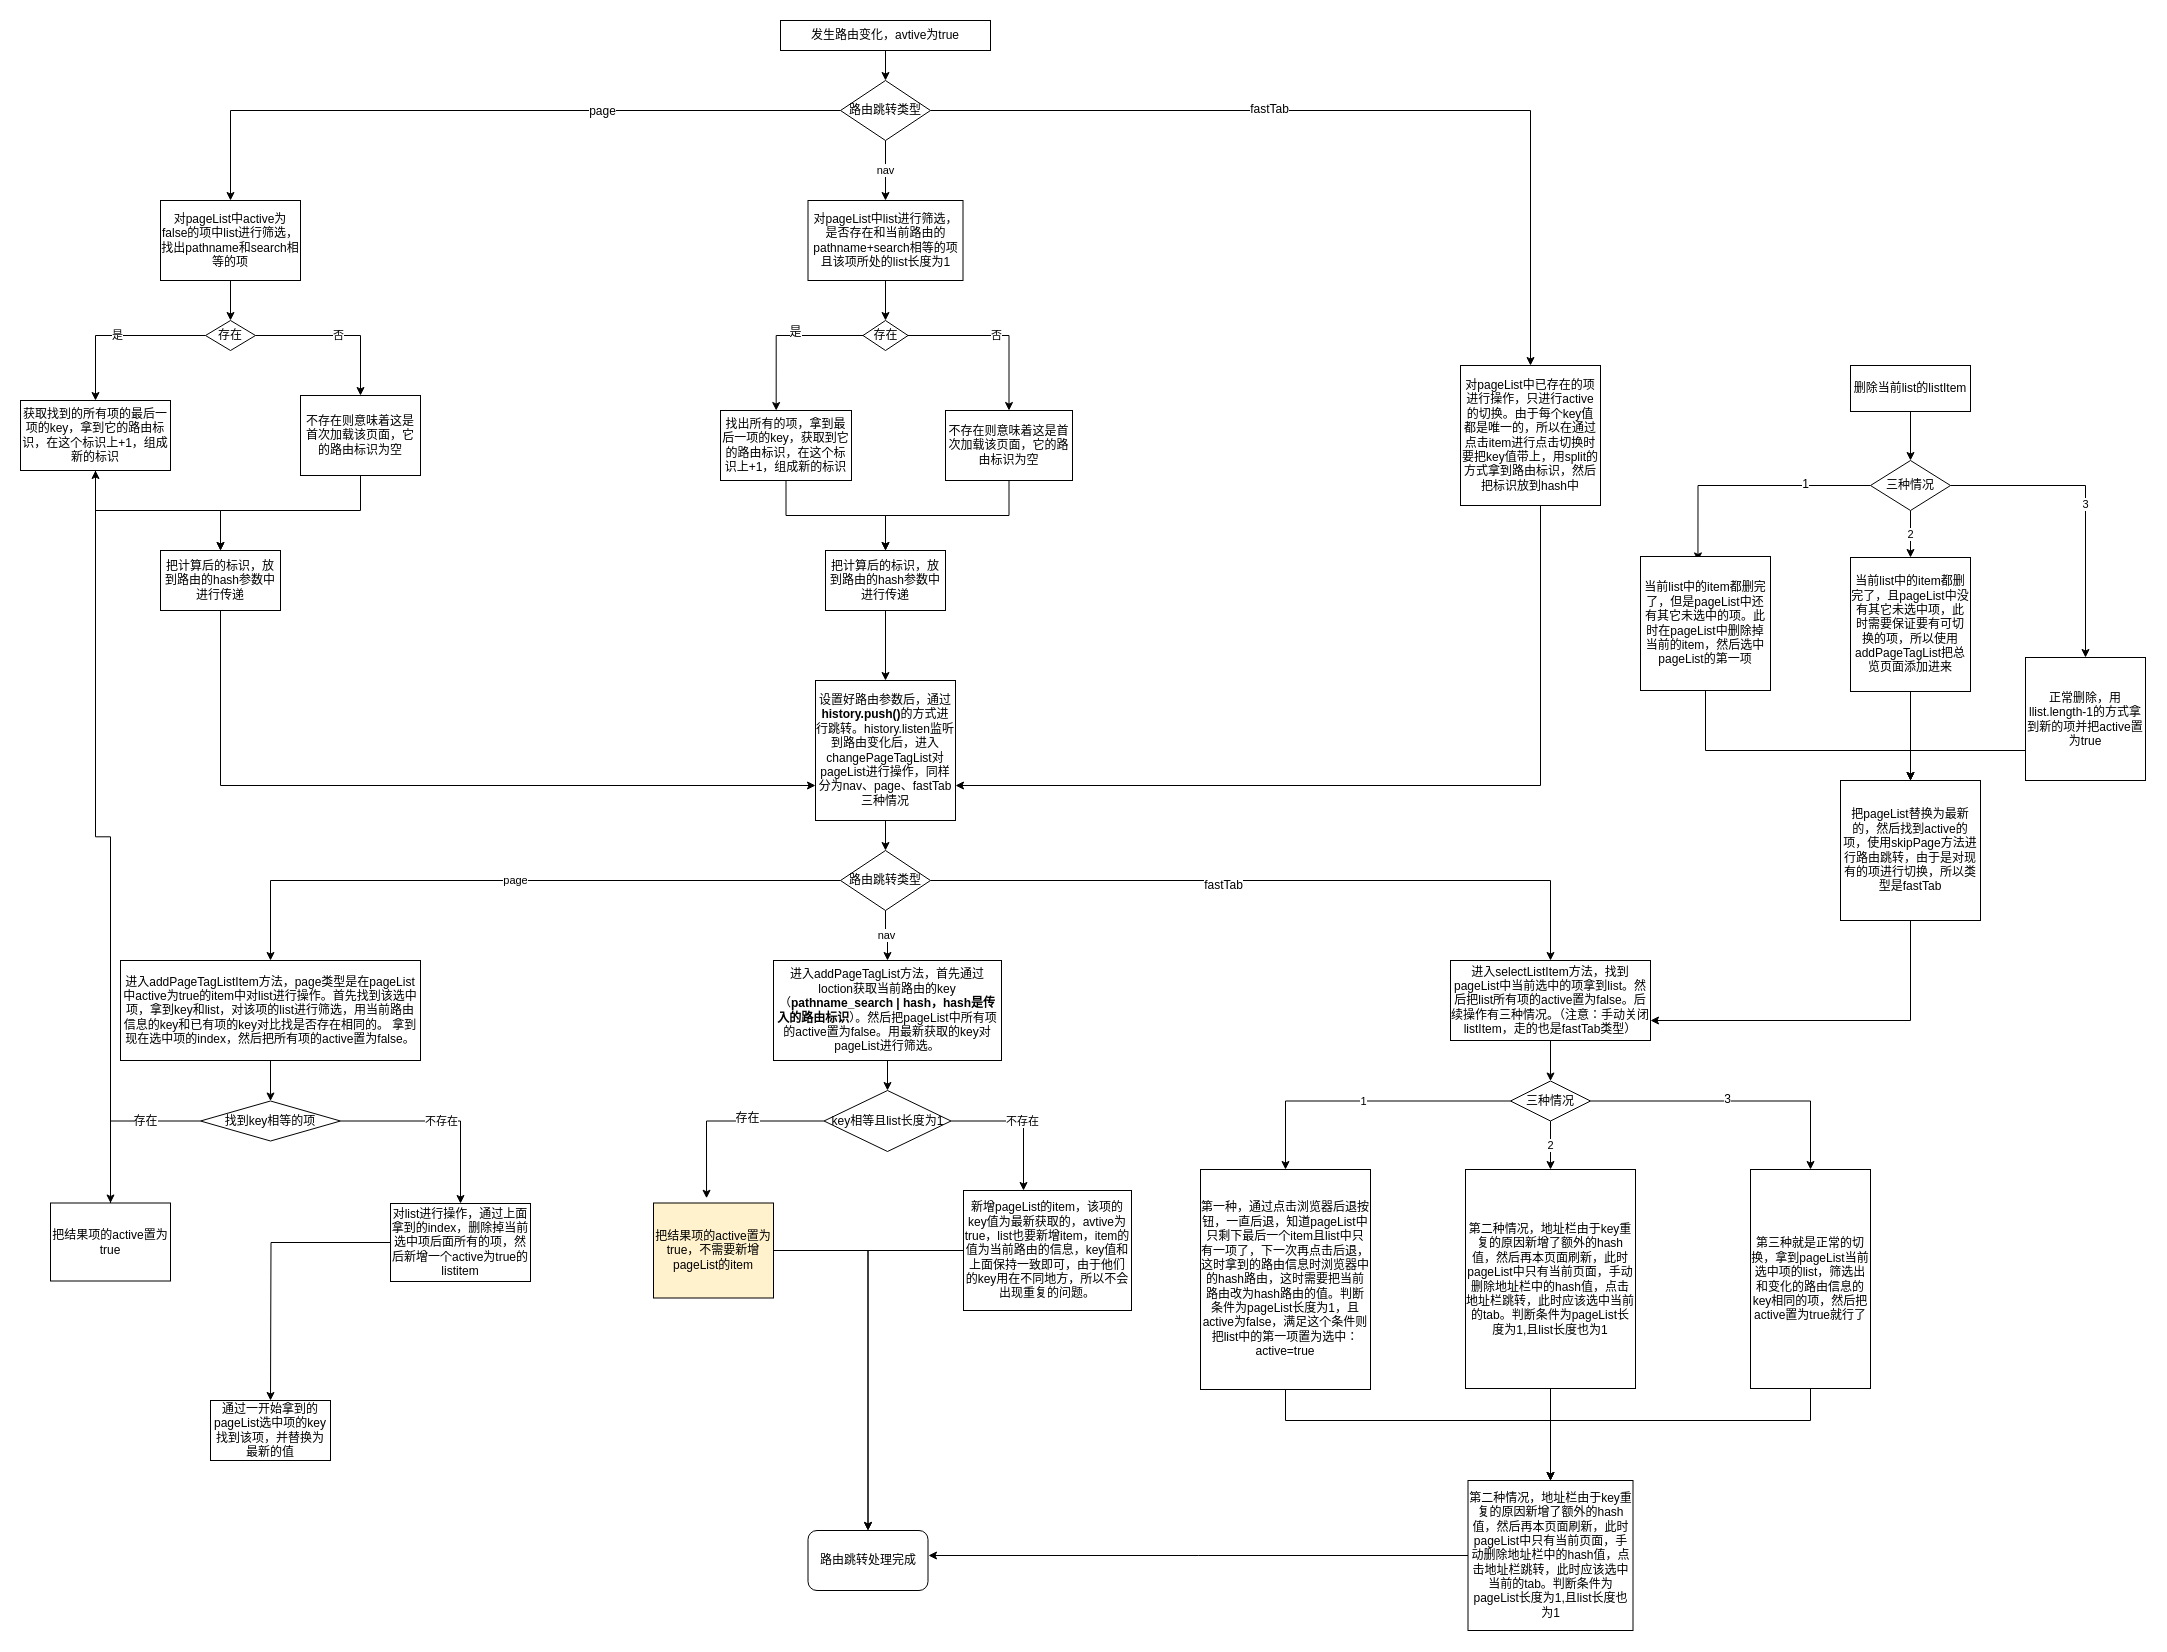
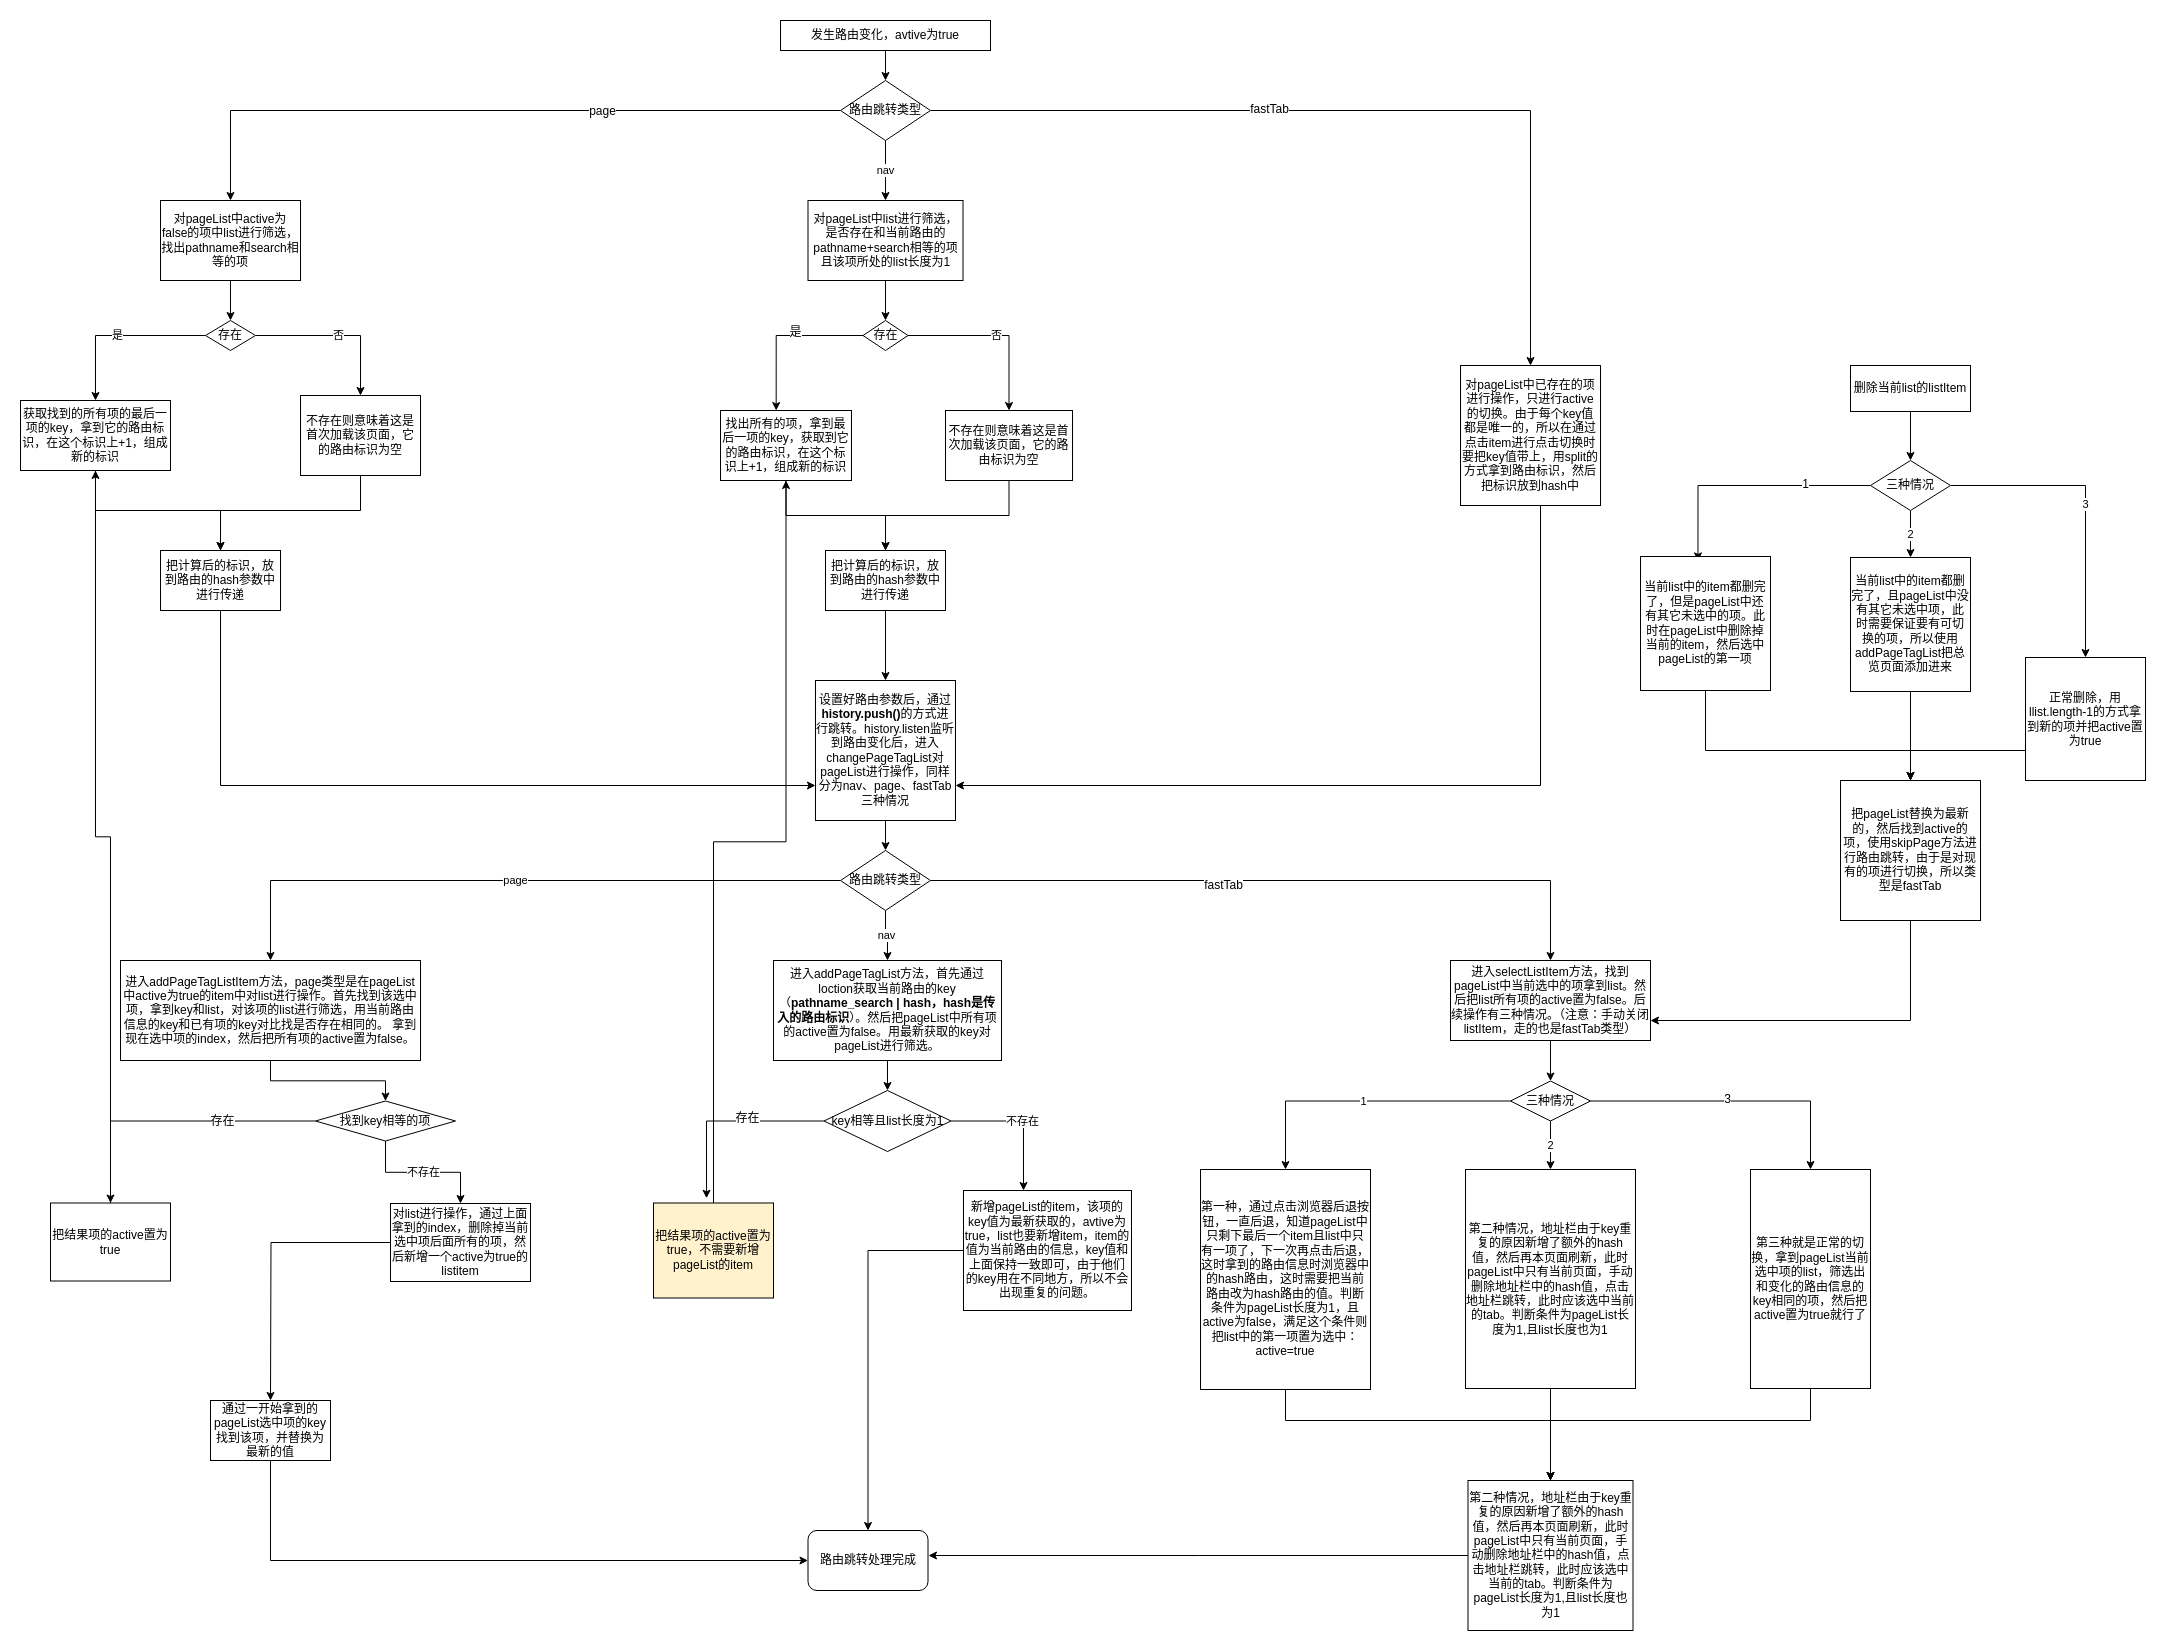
- <mxCell id="56" value="找到key相等的项" style="rhombus;whiteSpace=wrap;html=1;" parent="1" vertex="1"><mxGeometry x="200" y="1100.5" width="140" height="40" as="geometry" /></mxCell>
+ <mxCell id="56" value="找到key相等的项" style="rhombus;whiteSpace=wrap;html=1;" parent="1" vertex="1"><mxGeometry x="315" y="1100.5" width="140" height="40" as="geometry" /></mxCell>
- <mxCell id="35" style="edgeStyle=orthogonalEdgeStyle;rounded=0;orthogonalLoop=1;jettySize=auto;html=1;entryX=0.5;entryY=0;entryDx=0;entryDy=0;" parent="1" source="36" target="39" edge="1"><mxGeometry relative="1" as="geometry" /></mxCell>
+ <mxCell id="35" style="edgeStyle=orthogonalEdgeStyle;rounded=0;orthogonalLoop=1;jettySize=auto;html=1;" parent="1" source="36" target="17" edge="1"><mxGeometry relative="1" as="geometry" /></mxCell>
+ <mxCell id="61" style="edgeStyle=orthogonalEdgeStyle;rounded=0;orthogonalLoop=1;jettySize=auto;html=1;entryX=0;entryY=0.5;entryDx=0;entryDy=0;exitX=0.5;exitY=1;exitDx=0;exitDy=0;" parent="1" source="62" target="39" edge="1"><mxGeometry relative="1" as="geometry" /></mxCell>
